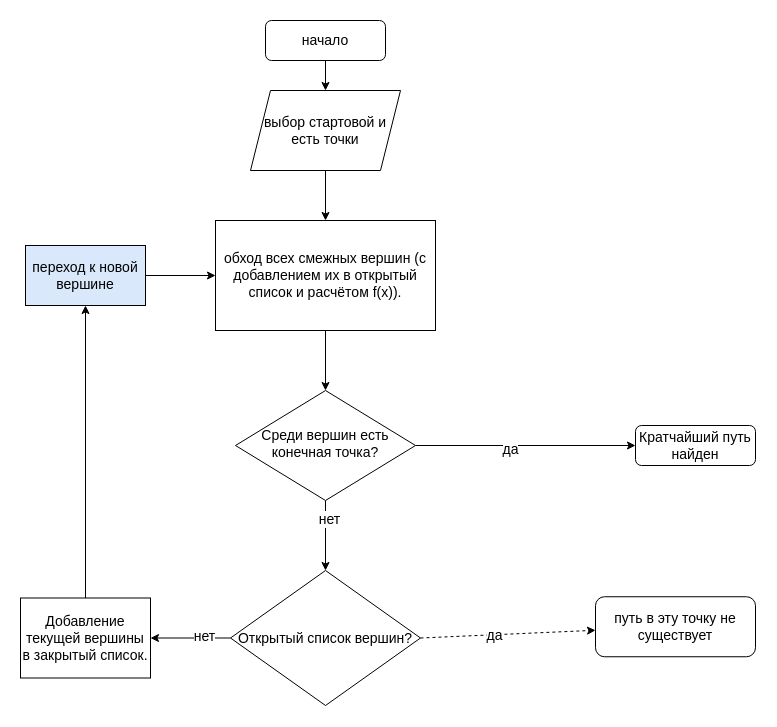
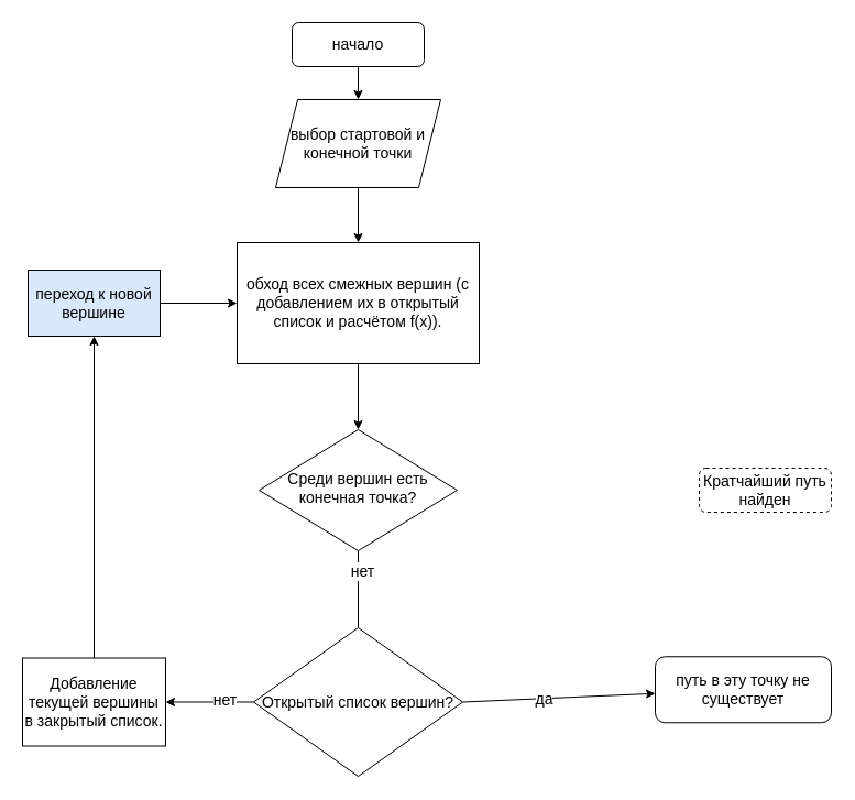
- <mxCell id="13" value="&lt;font style=&quot;font-size: 14px&quot;&gt;выбор стартовой и есть точки&lt;/font&gt;" style="shape=parallelogram;perimeter=parallelogramPerimeter;whiteSpace=wrap;html=1;fixedSize=1;align=center;" vertex="1" parent="1"><mxGeometry x="250" y="90" width="150" height="80" as="geometry" /></mxCell>
+ <mxCell id="13" value="&lt;font style=&quot;font-size: 14px&quot;&gt;выбор стартовой и конечной точки&lt;/font&gt;" style="shape=parallelogram;perimeter=parallelogramPerimeter;whiteSpace=wrap;html=1;fixedSize=1;align=center;" vertex="1" parent="1"><mxGeometry x="250" y="90" width="150" height="80" as="geometry" /></mxCell>
- <mxCell id="4" style="edgeStyle=none;rounded=0;orthogonalLoop=1;jettySize=auto;html=1;" edge="1" parent="1" source="8" target="9"><mxGeometry relative="1" as="geometry" /></mxCell>
- <mxCell id="5" value="&lt;font style=&quot;font-size: 14px&quot;&gt;да&lt;/font&gt;" style="edgeLabel;html=1;align=center;verticalAlign=middle;resizable=0;points=[];" vertex="1" connectable="0" parent="4"><mxGeometry x="-0.148" y="-3" relative="1" as="geometry"><mxPoint as="offset" /></mxGeometry></mxCell>
- <mxCell id="9" value="&lt;font style=&quot;font-size: 14px&quot;&gt;Кратчайший путь найден&lt;/font&gt;" style="rounded=1;whiteSpace=wrap;html=1;fontSize=12;glass=0;strokeWidth=1;shadow=0;" parent="1" vertex="1"><mxGeometry x="635" y="425" width="120" height="40" as="geometry" /></mxCell>
+ <mxCell id="9" value="&lt;font style=&quot;font-size: 14px&quot;&gt;Кратчайший путь найден&lt;/font&gt;" style="rounded=1;whiteSpace=wrap;html=1;fontSize=12;glass=0;strokeWidth=1;shadow=0;dashed=1;" parent="1" vertex="1"><mxGeometry x="635" y="425" width="120" height="40" as="geometry" /></mxCell>
- <mxCell id="6" value="" style="edgeStyle=none;rounded=0;orthogonalLoop=1;jettySize=auto;html=1;align=center;" edge="1" parent="1" source="8" target="18"><mxGeometry relative="1" as="geometry" /></mxCell>
+ <mxCell id="6" value="" style="edgeStyle=none;rounded=0;orthogonalLoop=1;jettySize=auto;html=1;align=center;endArrow=none;" edge="1" parent="1" source="8" target="18"><mxGeometry relative="1" as="geometry" /></mxCell>
- <mxCell id="16" style="edgeStyle=none;rounded=0;orthogonalLoop=1;jettySize=auto;html=1;exitX=1;exitY=0.5;exitDx=0;exitDy=0;align=center;dashed=1;" edge="1" parent="1" source="18" target="24"><mxGeometry relative="1" as="geometry" /></mxCell>
+ <mxCell id="16" style="edgeStyle=none;rounded=0;orthogonalLoop=1;jettySize=auto;html=1;exitX=1;exitY=0.5;exitDx=0;exitDy=0;align=center;" edge="1" parent="1" source="18" target="24"><mxGeometry relative="1" as="geometry" /></mxCell>
